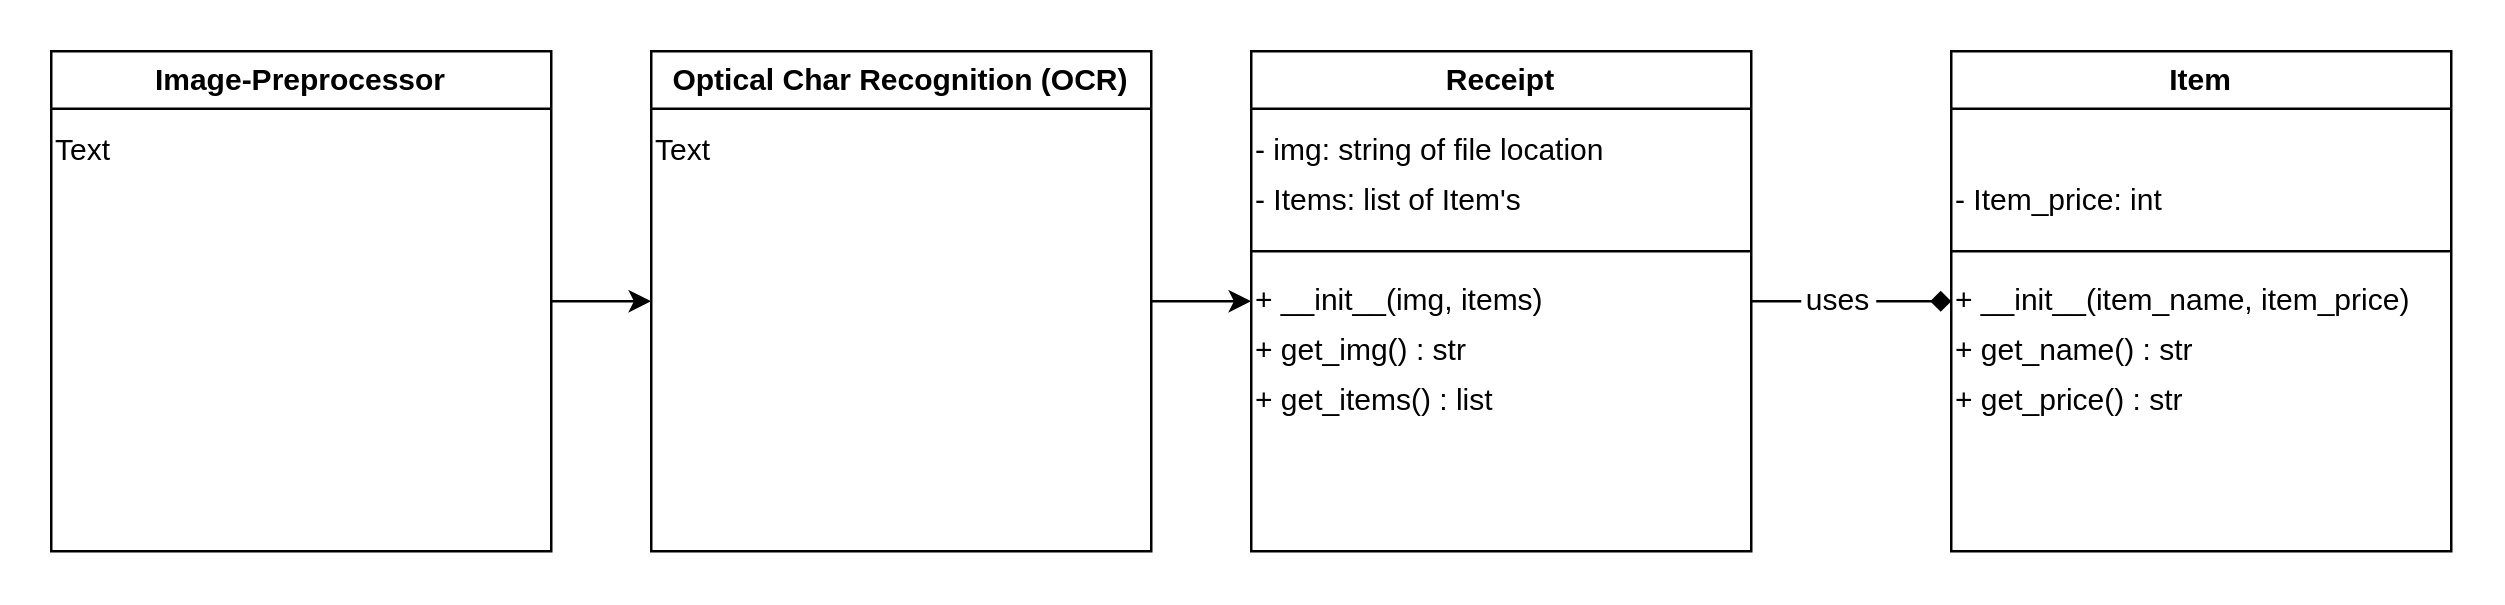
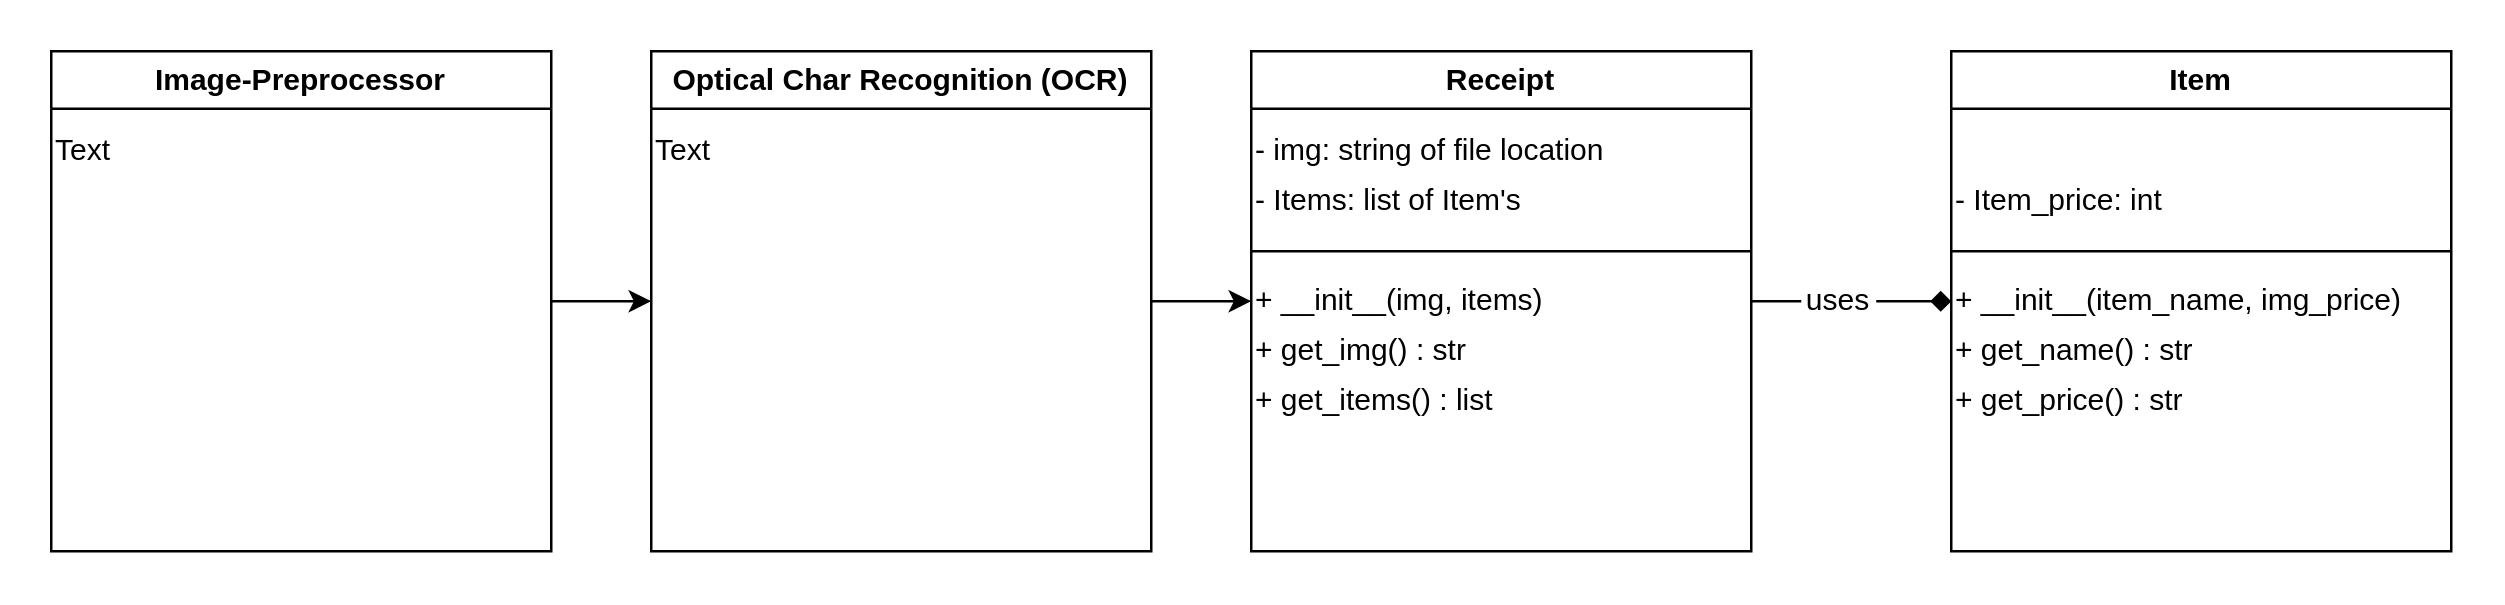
- <mxCell id="18" value="+ __init__(item_name, item_price)" style="text;html=1;strokeColor=none;fillColor=none;align=left;verticalAlign=middle;whiteSpace=wrap;rounded=0;" vertex="1" parent="15"><mxGeometry y="90" width="200" height="20" as="geometry" /></mxCell>
+ <mxCell id="18" value="+ __init__(item_name, img_price)" style="text;html=1;strokeColor=none;fillColor=none;align=left;verticalAlign=middle;whiteSpace=wrap;rounded=0;" vertex="1" parent="15"><mxGeometry y="90" width="200" height="20" as="geometry" /></mxCell>
